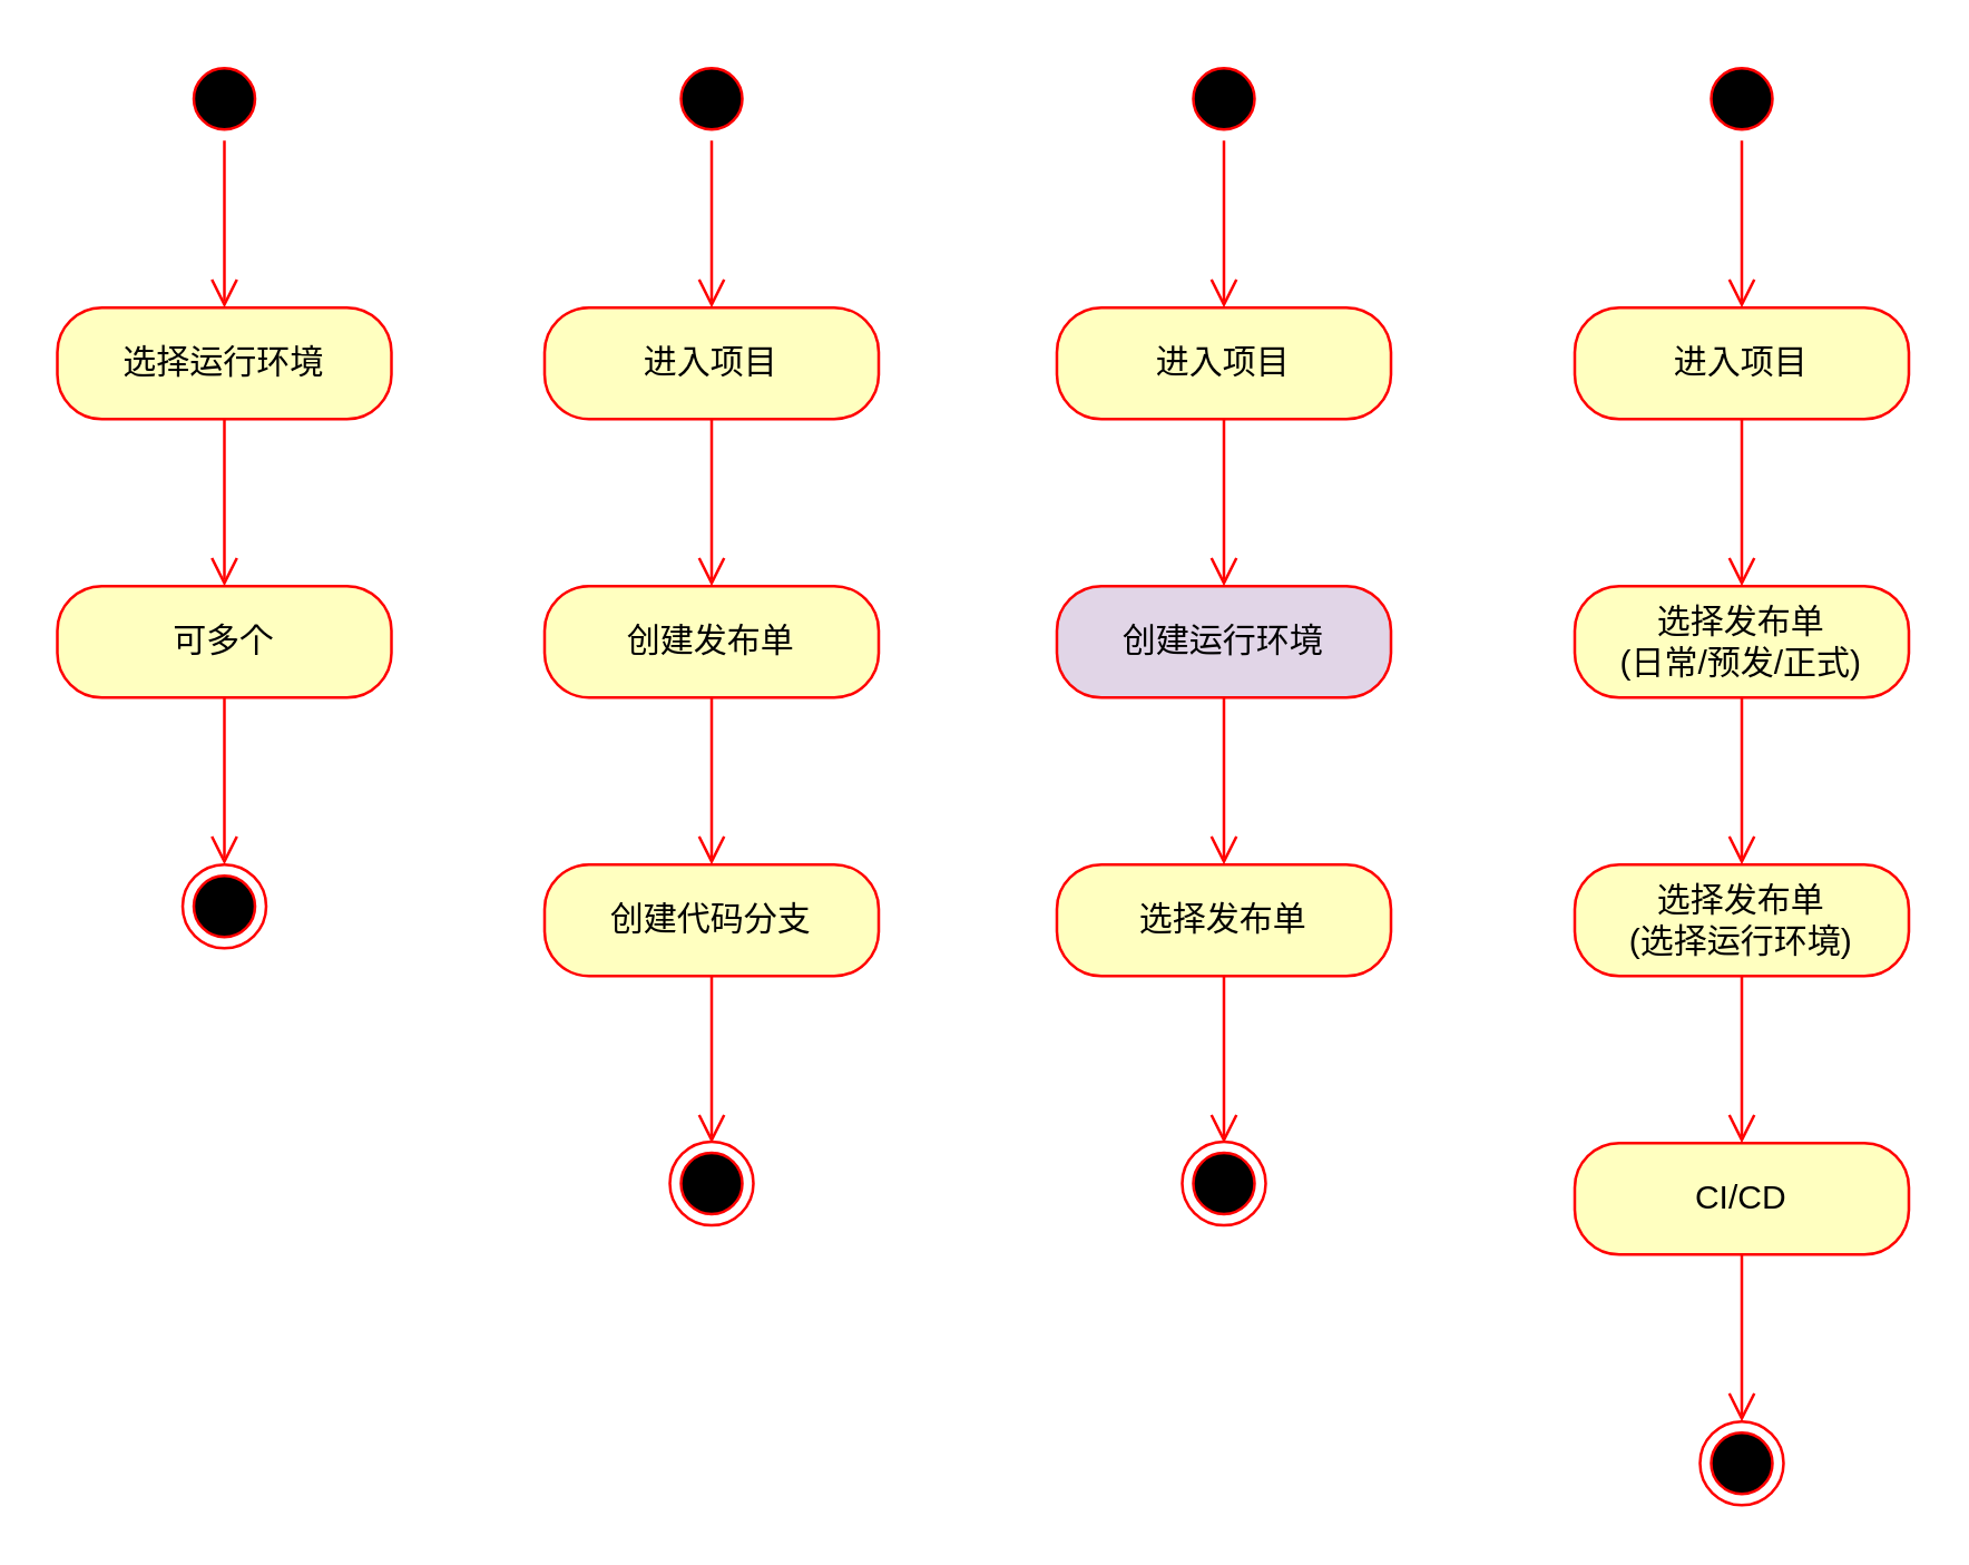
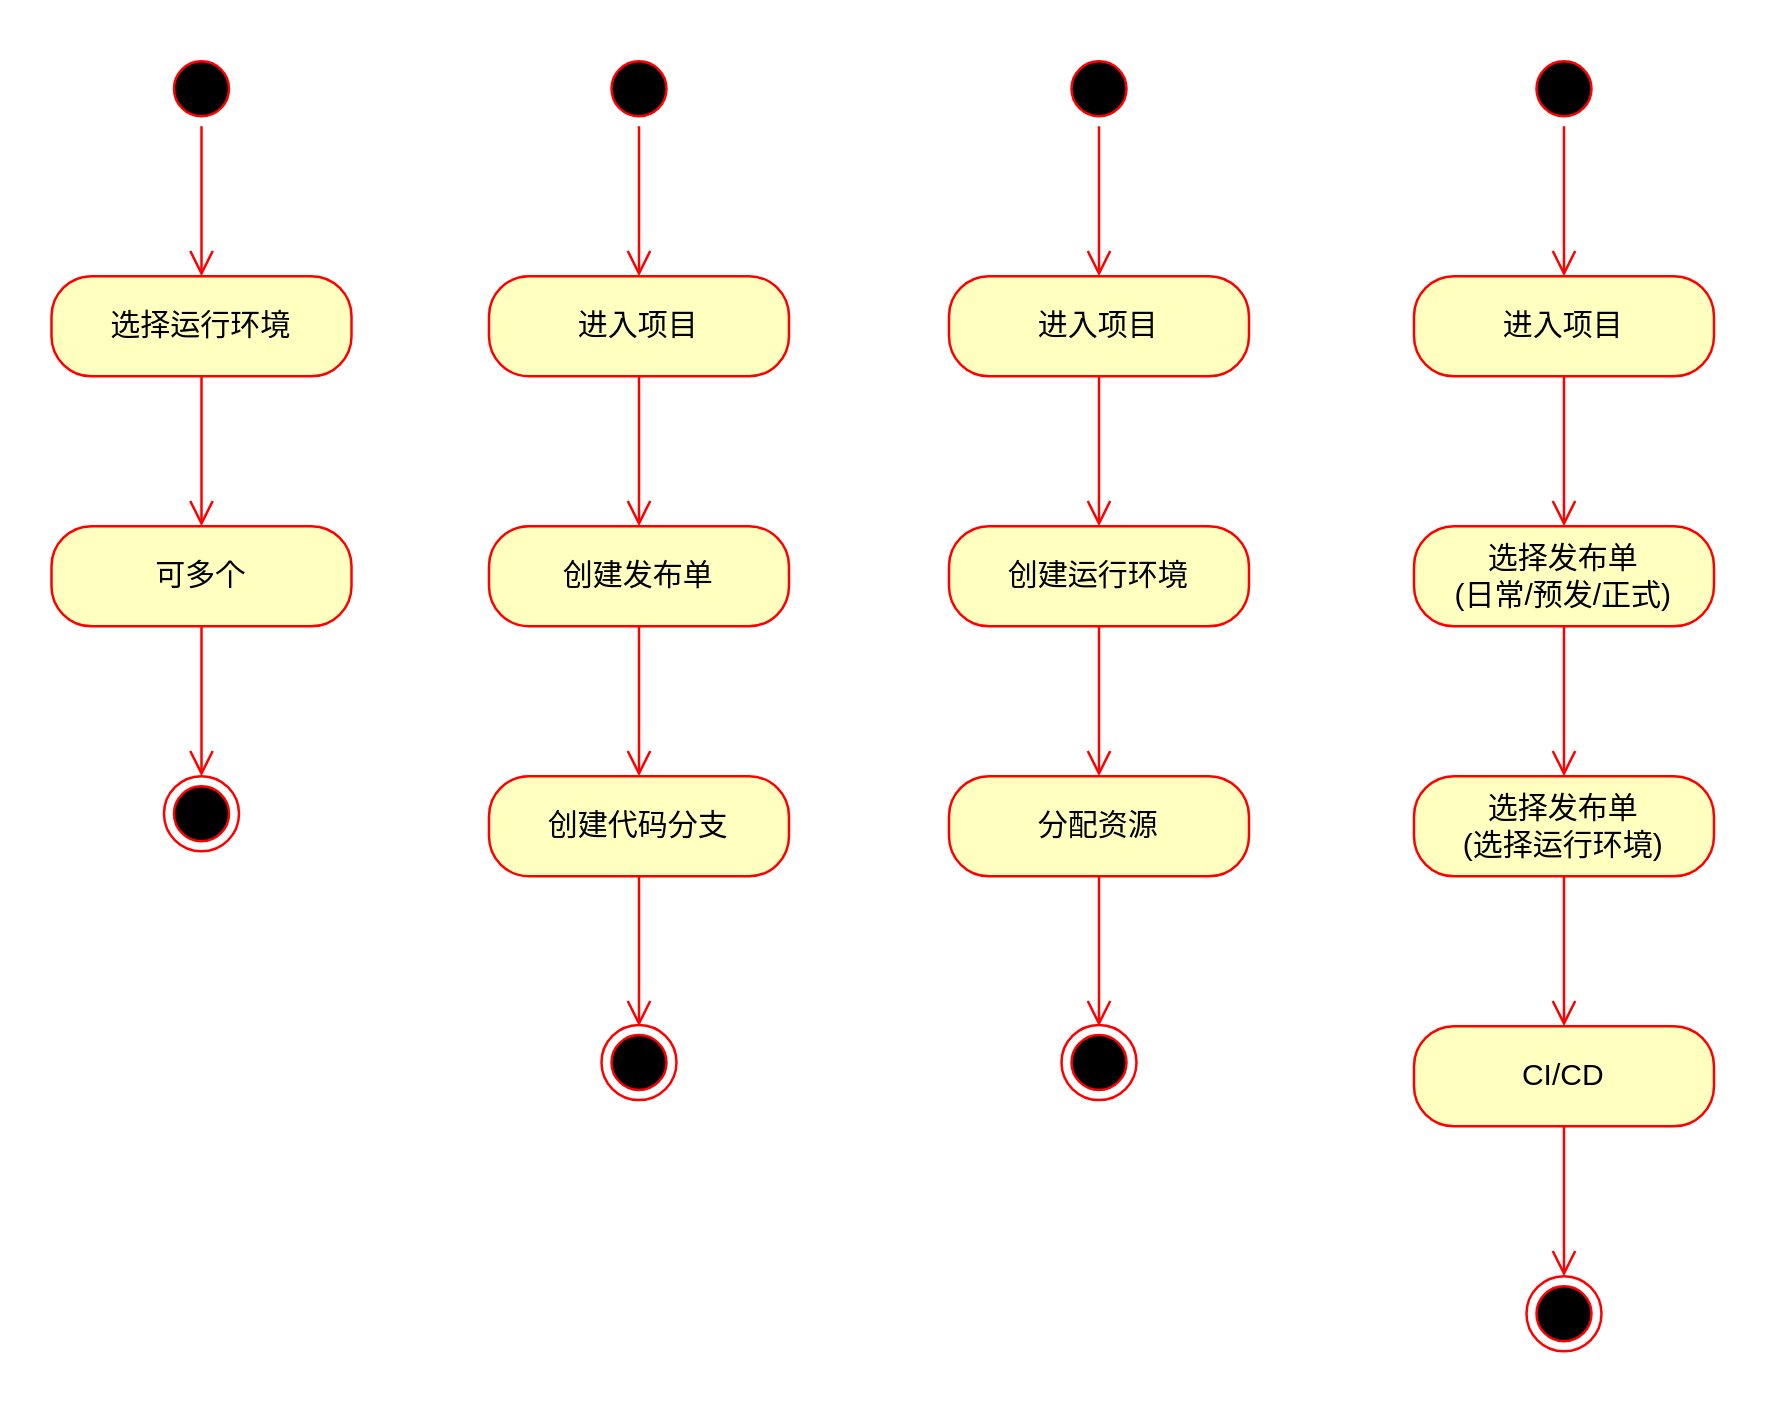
- <mxCell id="22" value="创建运行环境" style="rounded=1;whiteSpace=wrap;html=1;arcSize=40;fontColor=#000000;fillColor=#e1d5e7;strokeColor=#ff0000;" vertex="1" parent="1"><mxGeometry x="379" y="210" width="120" height="40" as="geometry" /></mxCell>
+ <mxCell id="22" value="创建运行环境" style="rounded=1;whiteSpace=wrap;html=1;arcSize=40;fontColor=#000000;fillColor=#ffffc0;strokeColor=#ff0000;" vertex="1" parent="1"><mxGeometry x="379" y="210" width="120" height="40" as="geometry" /></mxCell>
- <mxCell id="24" value="选择发布单" style="rounded=1;whiteSpace=wrap;html=1;arcSize=40;fontColor=#000000;fillColor=#ffffc0;strokeColor=#ff0000;" vertex="1" parent="1"><mxGeometry x="379" y="310" width="120" height="40" as="geometry" /></mxCell>
+ <mxCell id="24" value="分配资源" style="rounded=1;whiteSpace=wrap;html=1;arcSize=40;fontColor=#000000;fillColor=#ffffc0;strokeColor=#ff0000;" vertex="1" parent="1"><mxGeometry x="379" y="310" width="120" height="40" as="geometry" /></mxCell>
